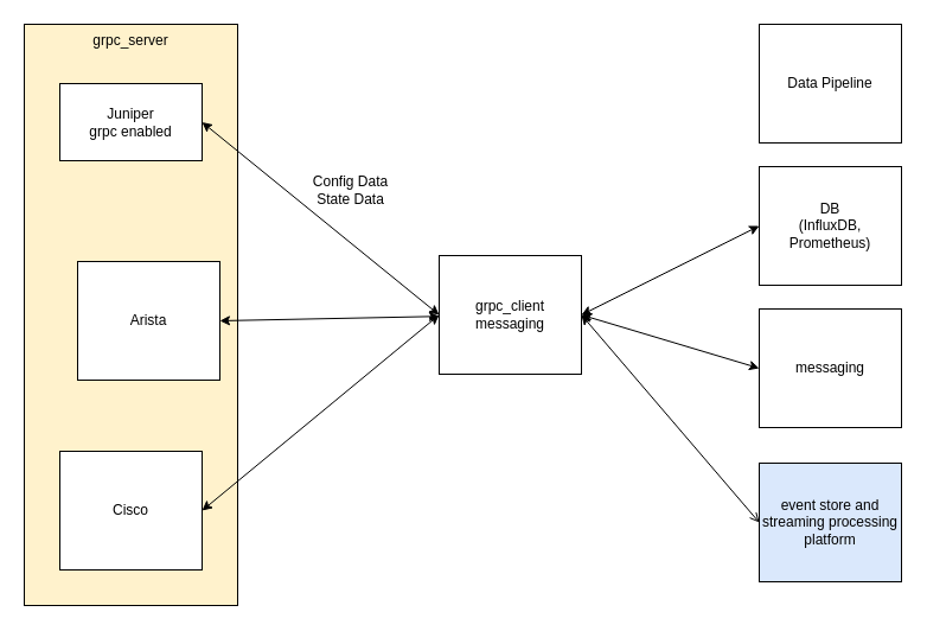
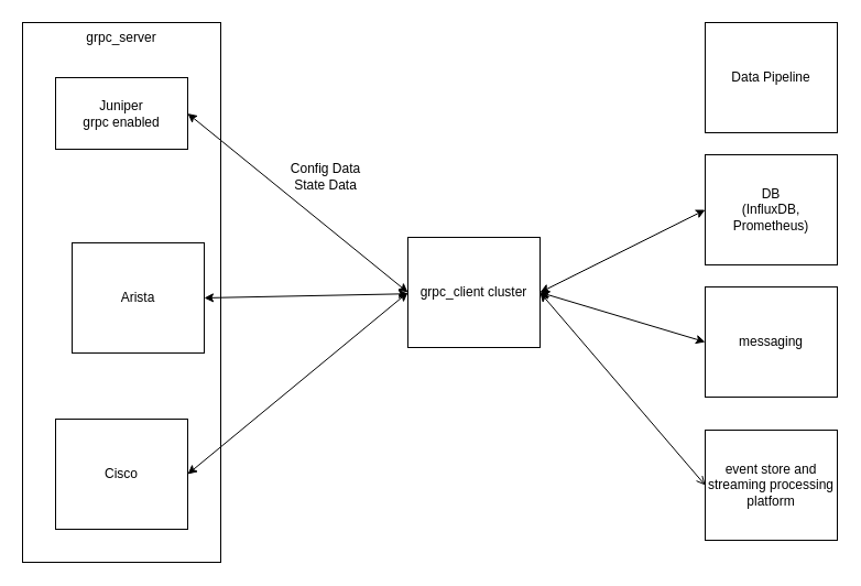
- <mxCell id="2" value="grpc_server" style="whiteSpace=wrap;html=1;verticalAlign=top;fillColor=#fff2cc;" vertex="1" parent="1"><mxGeometry x="20" y="20" width="180" height="490" as="geometry" /></mxCell>
+ <mxCell id="2" value="grpc_server" style="whiteSpace=wrap;html=1;verticalAlign=top;" vertex="1" parent="1"><mxGeometry x="20" y="20" width="180" height="490" as="geometry" /></mxCell>
- <mxCell id="12" value="grpc_client messaging" style="whiteSpace=wrap;html=1;" vertex="1" parent="1"><mxGeometry x="370" y="215" width="120" height="100" as="geometry" /></mxCell>
+ <mxCell id="12" value="grpc_client cluster" style="whiteSpace=wrap;html=1;" vertex="1" parent="1"><mxGeometry x="370" y="215" width="120" height="100" as="geometry" /></mxCell>
- <mxCell id="16" value="event store and streaming processing platform" style="whiteSpace=wrap;html=1;fillColor=#dae8fc;" vertex="1" parent="1"><mxGeometry x="640" y="390" width="120" height="100" as="geometry" /></mxCell>
+ <mxCell id="16" value="event store and streaming processing platform" style="whiteSpace=wrap;html=1;" vertex="1" parent="1"><mxGeometry x="640" y="390" width="120" height="100" as="geometry" /></mxCell>
